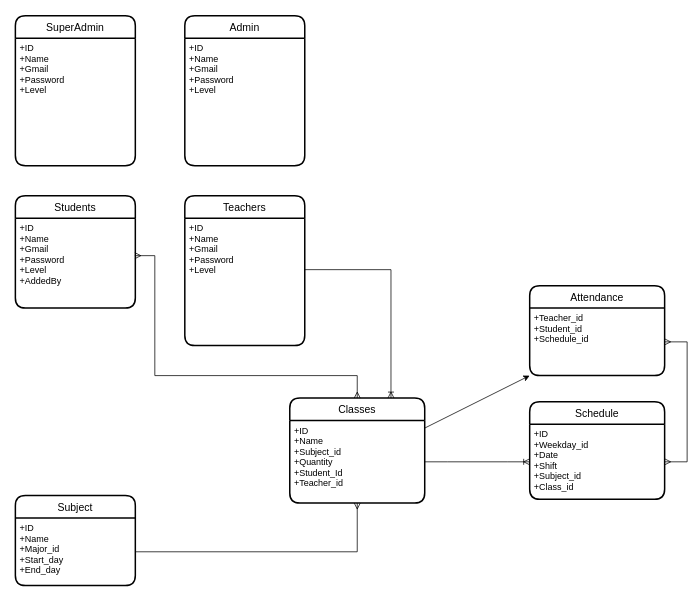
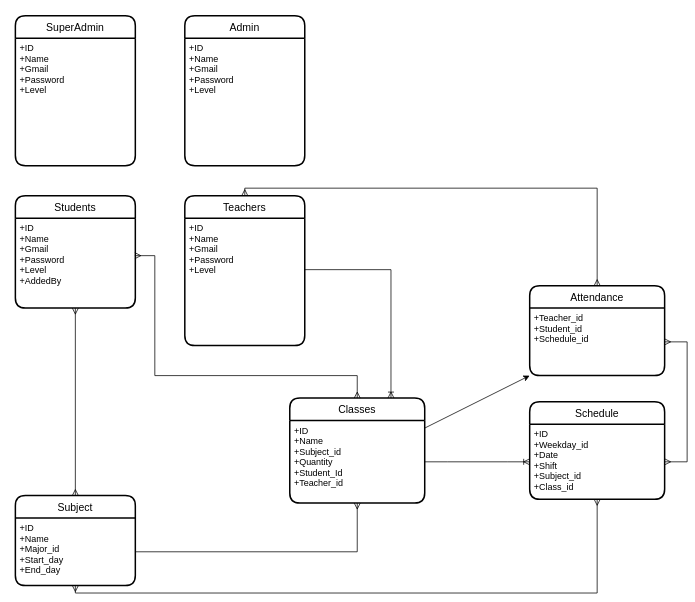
+ <mxCell id="25" value="" style="edgeStyle=orthogonalEdgeStyle;fontSize=12;html=1;endArrow=ERmany;startArrow=ERmany;rounded=0;exitX=0.5;exitY=0;exitDx=0;exitDy=0;entryX=0.5;entryY=0;entryDx=0;entryDy=0;" edge="1" parent="1" source="11" target="23"><mxGeometry width="100" height="100" relative="1" as="geometry"><mxPoint x="486" y="440" as="sourcePoint" /><mxPoint x="586" y="340" as="targetPoint" /><Array as="points"><mxPoint x="326" y="250" /><mxPoint x="796" y="250" /></Array></mxGeometry></mxCell>
+ <mxCell id="10" value="" style="fontSize=12;html=1;endArrow=ERmany;startArrow=ERmany;rounded=0;exitX=0.5;exitY=0;exitDx=0;exitDy=0;entryX=0.5;entryY=1;entryDx=0;entryDy=0;" parent="1" source="7" target="3" edge="1"><mxGeometry width="100" height="100" relative="1" as="geometry"><mxPoint x="286" y="550" as="sourcePoint" /><mxPoint x="386" y="450" as="targetPoint" /></mxGeometry></mxCell>
+ <mxCell id="22" value="" style="edgeStyle=orthogonalEdgeStyle;fontSize=12;html=1;endArrow=ERmany;startArrow=ERmany;rounded=0;exitX=0.5;exitY=1;exitDx=0;exitDy=0;entryX=0.5;entryY=1;entryDx=0;entryDy=0;" edge="1" parent="1" source="8" target="20"><mxGeometry width="100" height="100" relative="1" as="geometry"><mxPoint x="486" y="560" as="sourcePoint" /><mxPoint x="586" y="460" as="targetPoint" /></mxGeometry></mxCell>
